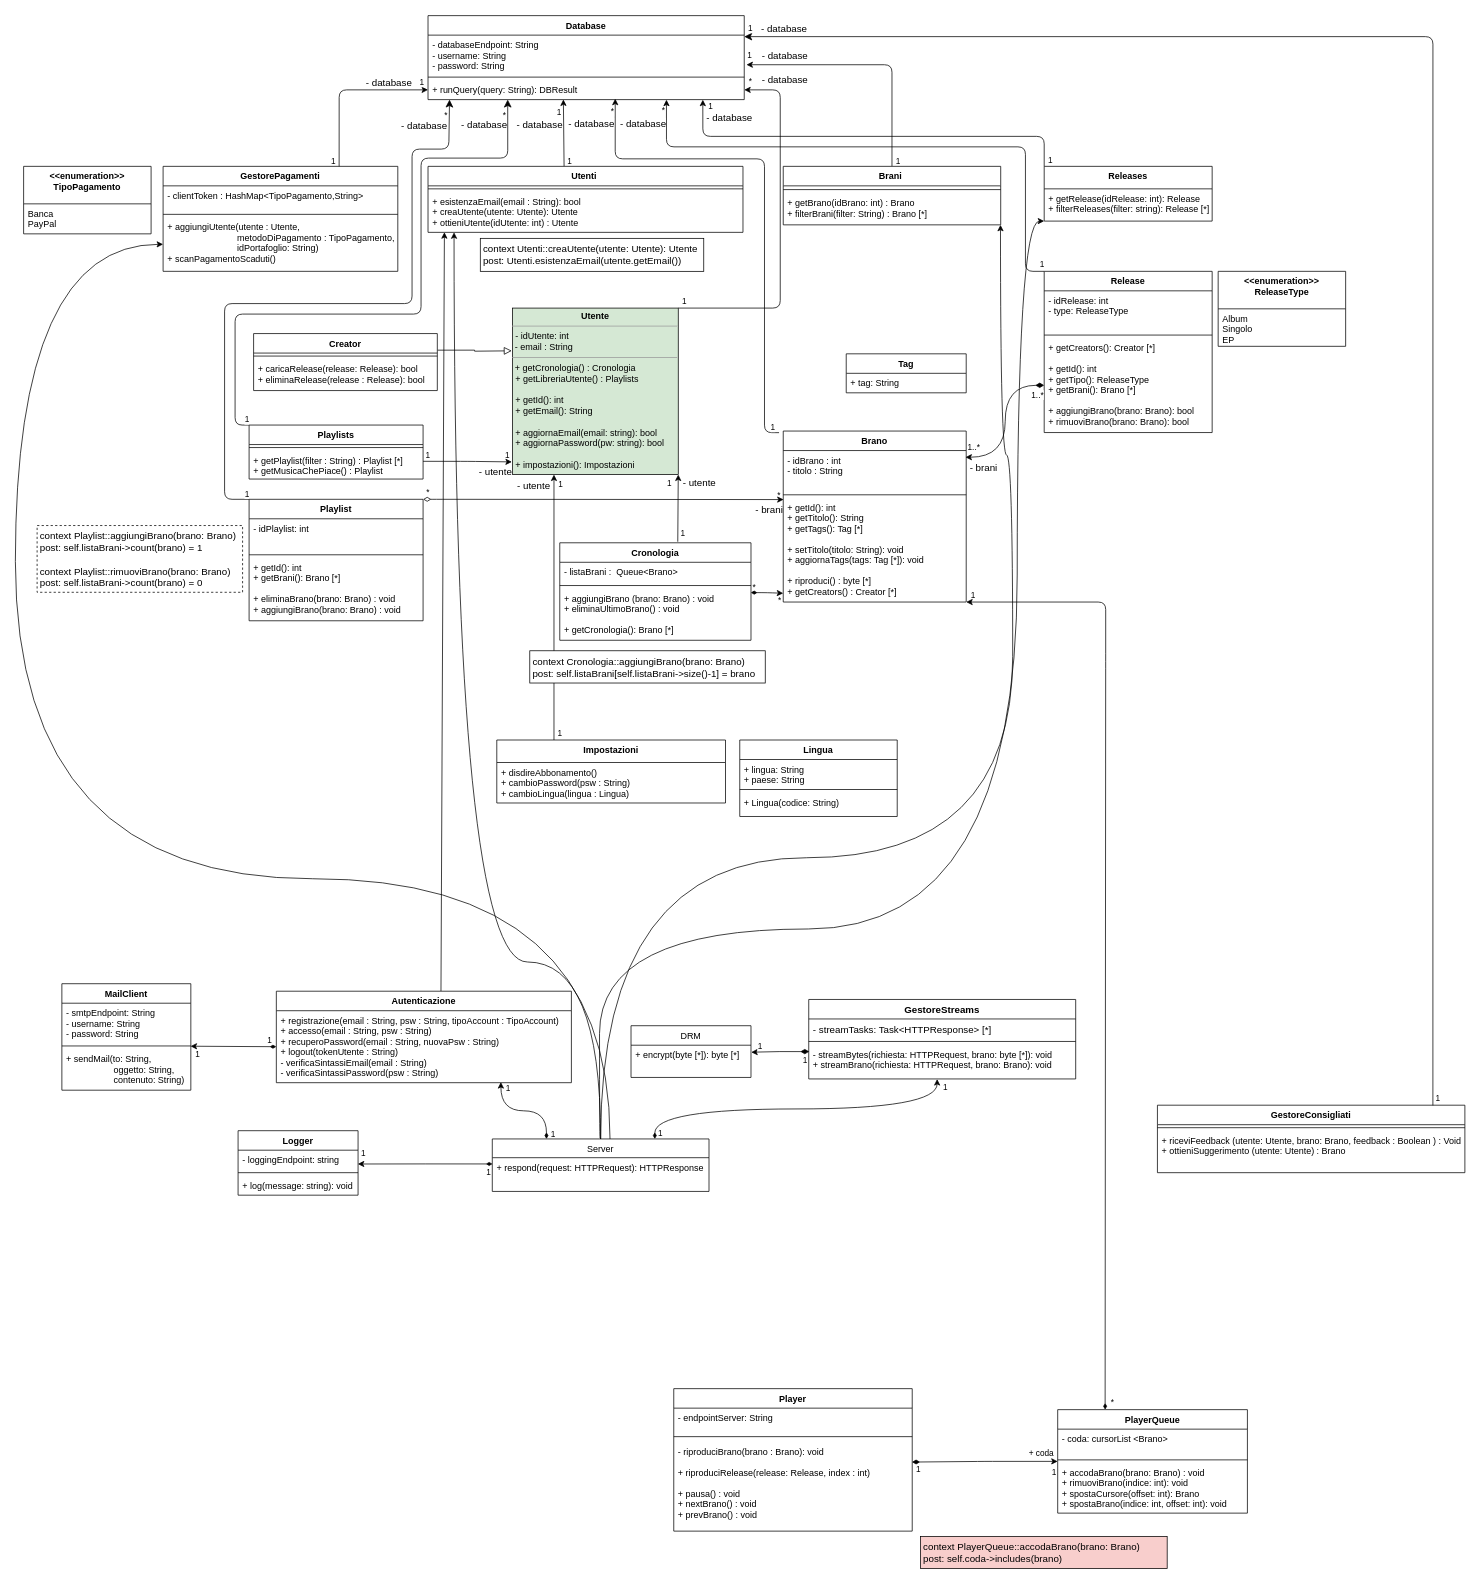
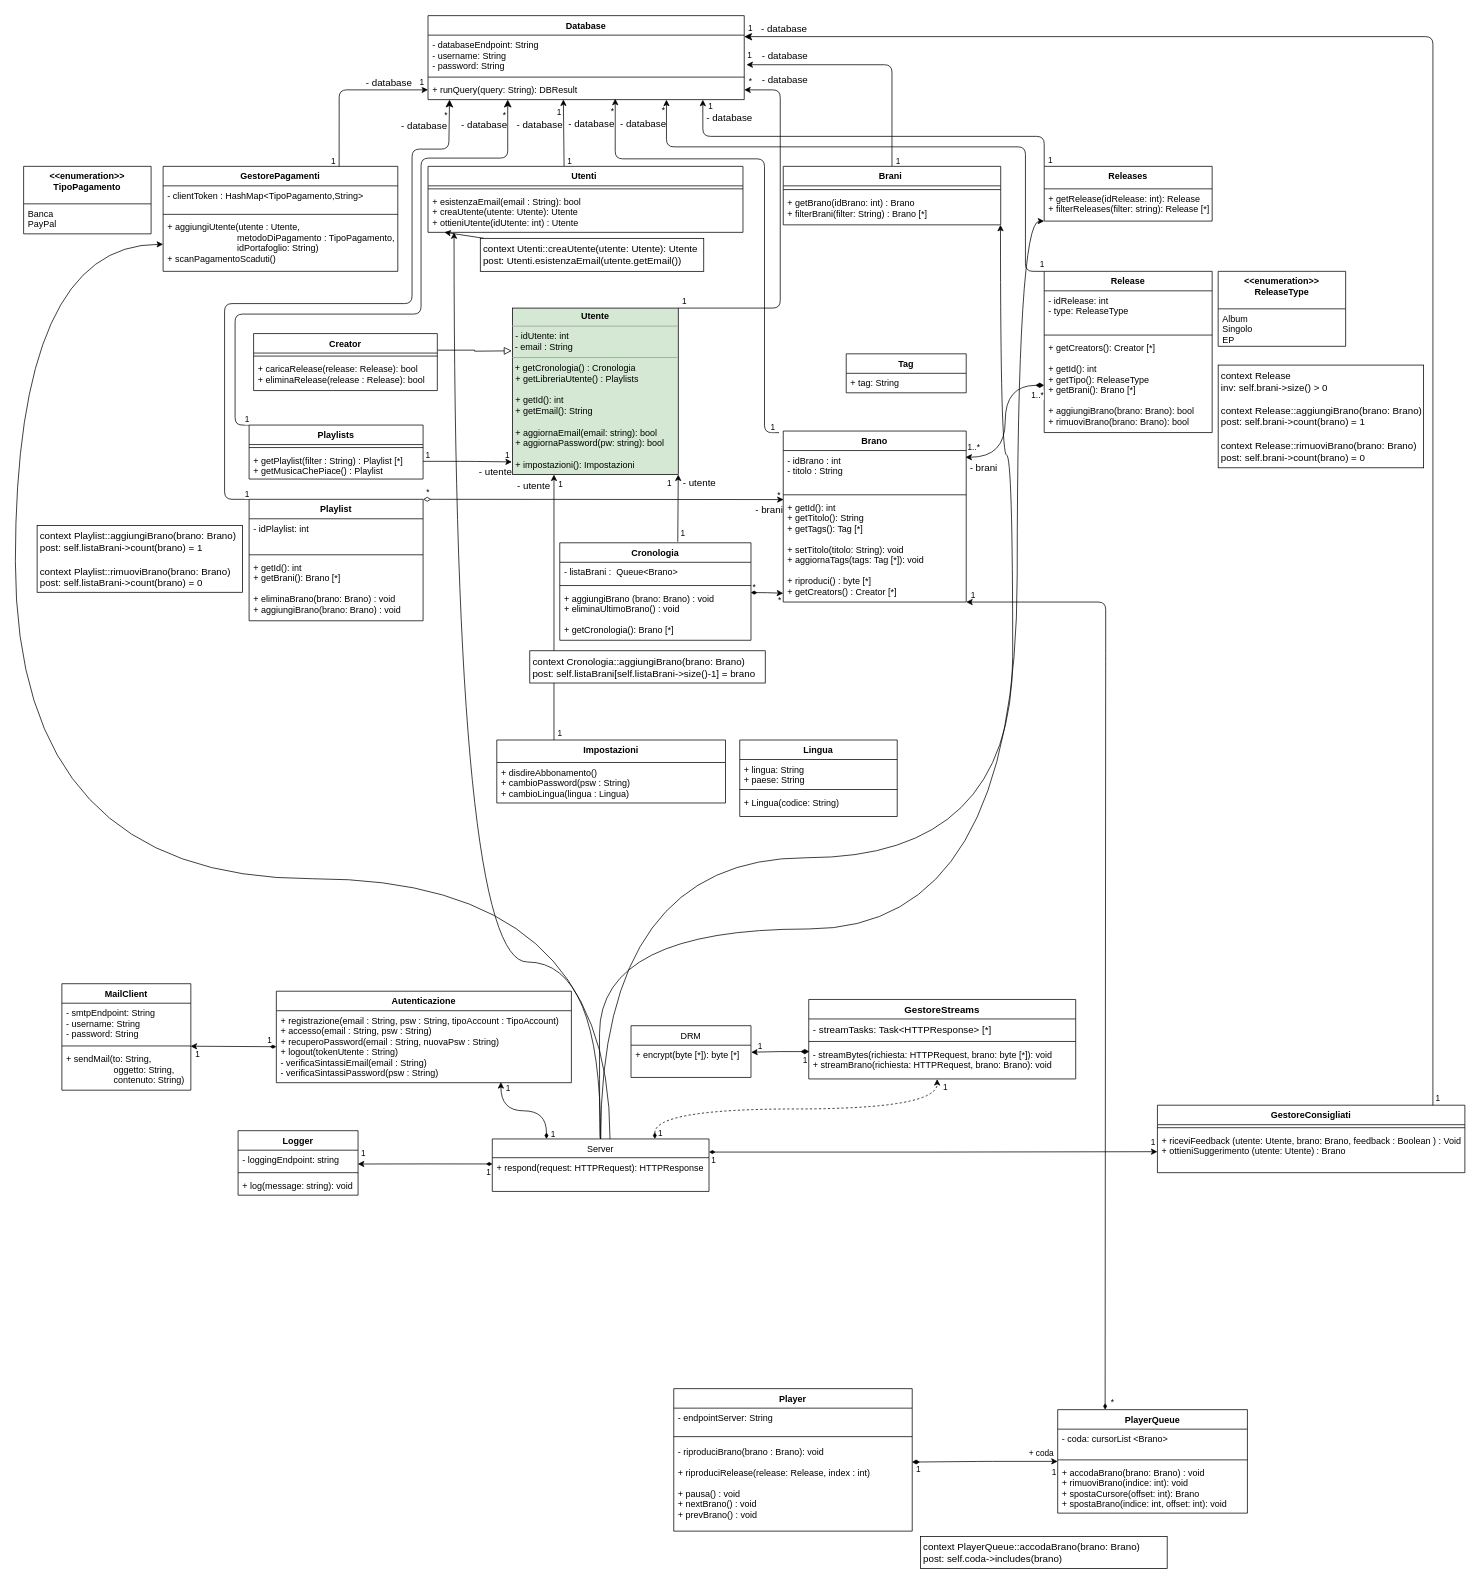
+ <mxCell id="174" value="&lt;div&gt;context Release&lt;/div&gt;&lt;div&gt;inv: self.brani-&amp;gt;size() &amp;gt; 0&lt;br&gt;&lt;/div&gt;&lt;div&gt;&lt;br&gt;&lt;/div&gt;&lt;div style=&quot;font-size: 13px;&quot; align=&quot;left&quot;&gt;&lt;font data-font-src=&quot;https://pvinis.github.io/iosevka-webfont/3.4.1/iosevka.css&quot; style=&quot;font-size: 13px;&quot;&gt;context &lt;/font&gt;Release&lt;font data-font-src=&quot;https://pvinis.github.io/iosevka-webfont/3.4.1/iosevka.css&quot; style=&quot;font-size: 13px;&quot;&gt;::aggiungiBrano(brano: Brano)&lt;/font&gt;&lt;/div&gt;&lt;div style=&quot;font-size: 13px;&quot; align=&quot;left&quot;&gt;&lt;font data-font-src=&quot;https://pvinis.github.io/iosevka-webfont/3.4.1/iosevka.css&quot; style=&quot;font-size: 13px;&quot;&gt;post: self.brani-&amp;gt;&lt;/font&gt;&lt;font data-font-src=&quot;https://pvinis.github.io/iosevka-webfont/3.4.1/iosevka.css&quot; style=&quot;font-size: 13px;&quot;&gt;count(brano) = 1&lt;/font&gt;&lt;/div&gt;&lt;div&gt;&lt;br&gt;&lt;/div&gt;&lt;div&gt;&lt;div style=&quot;font-size: 13px;&quot; align=&quot;left&quot;&gt;&lt;font data-font-src=&quot;https://pvinis.github.io/iosevka-webfont/3.4.1/iosevka.css&quot; style=&quot;font-size: 13px;&quot;&gt;context &lt;/font&gt;Release&lt;font data-font-src=&quot;https://pvinis.github.io/iosevka-webfont/3.4.1/iosevka.css&quot; style=&quot;font-size: 13px;&quot;&gt;::rimuoviBrano(brano: Brano)&lt;/font&gt;&lt;/div&gt;&lt;div style=&quot;font-size: 13px;&quot; align=&quot;left&quot;&gt;&lt;font data-font-src=&quot;https://pvinis.github.io/iosevka-webfont/3.4.1/iosevka.css&quot; style=&quot;font-size: 13px;&quot;&gt;post: &lt;/font&gt;&lt;font data-font-src=&quot;https://pvinis.github.io/iosevka-webfont/3.4.1/iosevka.css&quot; style=&quot;font-size: 13px;&quot;&gt;self.brani-&amp;gt;&lt;/font&gt;&lt;font data-font-src=&quot;https://pvinis.github.io/iosevka-webfont/3.4.1/iosevka.css&quot; style=&quot;font-size: 13px;&quot;&gt;count(brano) = 0&lt;/font&gt;&lt;font data-font-src=&quot;https://pvinis.github.io/iosevka-webfont/3.4.1/iosevka.css&quot; style=&quot;font-size: 13px;&quot;&gt;&lt;br&gt;&lt;/font&gt;&lt;/div&gt;&lt;/div&gt;" style="rounded=0;whiteSpace=wrap;html=1;align=left;fontFamily=Helvetica;fontSize=13;verticalAlign=top;spacingLeft=2;" vertex="1" parent="1"><mxGeometry x="1624" y="486" width="274" height="137" as="geometry" /></mxCell>
- <mxCell id="116" style="edgeStyle=none;html=1;endArrow=none;endFill=0;startArrow=classic;startFill=1;exitX=0.052;exitY=0.998;exitDx=0;exitDy=0;exitPerimeter=0;entryX=0.558;entryY=-0.001;entryDx=0;entryDy=0;entryPerimeter=0;" parent="1" source="42" target="117" edge="1"><mxGeometry relative="1" as="geometry"><mxPoint x="137.25" y="283" as="sourcePoint" /></mxGeometry></mxCell>
+ <mxCell id="116" style="edgeStyle=none;html=1;endArrow=none;endFill=0;startArrow=classic;startFill=1;exitX=0.052;exitY=0.998;exitDx=0;exitDy=0;exitPerimeter=0;" parent="1" source="42" target="181" edge="1"><mxGeometry relative="1" as="geometry"><mxPoint x="137.25" y="283" as="sourcePoint" /></mxGeometry></mxCell>
- <mxCell id="173" value="&lt;div style=&quot;font-size: 13px;&quot; align=&quot;left&quot;&gt;&lt;font data-font-src=&quot;https://pvinis.github.io/iosevka-webfont/3.4.1/iosevka.css&quot; style=&quot;font-size: 13px;&quot;&gt;context Playlist::aggiungiBrano(brano: Brano)&lt;/font&gt;&lt;/div&gt;&lt;div style=&quot;font-size: 13px;&quot; align=&quot;left&quot;&gt;&lt;font data-font-src=&quot;https://pvinis.github.io/iosevka-webfont/3.4.1/iosevka.css&quot; style=&quot;font-size: 13px;&quot;&gt;post: self.listaBrani-&amp;gt;count(brano) = 1&lt;br style=&quot;font-size: 13px;&quot;&gt;&lt;/font&gt;&lt;/div&gt;&lt;div&gt;&lt;br&gt;&lt;/div&gt;&lt;div&gt;&lt;div style=&quot;font-size: 13px;&quot; align=&quot;left&quot;&gt;&lt;font data-font-src=&quot;https://pvinis.github.io/iosevka-webfont/3.4.1/iosevka.css&quot; style=&quot;font-size: 13px;&quot;&gt;context Playlist::rimuoviBrano(brano: Brano)&lt;/font&gt;&lt;/div&gt;&lt;div style=&quot;font-size: 13px;&quot; align=&quot;left&quot;&gt;&lt;font data-font-src=&quot;https://pvinis.github.io/iosevka-webfont/3.4.1/iosevka.css&quot; style=&quot;font-size: 13px;&quot;&gt;post: self.listaBrani-&amp;gt;&lt;/font&gt;&lt;font data-font-src=&quot;https://pvinis.github.io/iosevka-webfont/3.4.1/iosevka.css&quot; style=&quot;font-size: 13px;&quot;&gt;count(brano) = 0&lt;/font&gt;&lt;/div&gt;&lt;/div&gt;" style="rounded=0;whiteSpace=wrap;html=1;align=left;fontFamily=Helvetica;fontSize=13;verticalAlign=top;spacingLeft=2;dashed=1;" vertex="1" parent="1"><mxGeometry x="49" y="700" width="274" height="89" as="geometry" /></mxCell>
+ <mxCell id="173" value="&lt;div style=&quot;font-size: 13px;&quot; align=&quot;left&quot;&gt;&lt;font data-font-src=&quot;https://pvinis.github.io/iosevka-webfont/3.4.1/iosevka.css&quot; style=&quot;font-size: 13px;&quot;&gt;context Playlist::aggiungiBrano(brano: Brano)&lt;/font&gt;&lt;/div&gt;&lt;div style=&quot;font-size: 13px;&quot; align=&quot;left&quot;&gt;&lt;font data-font-src=&quot;https://pvinis.github.io/iosevka-webfont/3.4.1/iosevka.css&quot; style=&quot;font-size: 13px;&quot;&gt;post: self.listaBrani-&amp;gt;count(brano) = 1&lt;br style=&quot;font-size: 13px;&quot;&gt;&lt;/font&gt;&lt;/div&gt;&lt;div&gt;&lt;br&gt;&lt;/div&gt;&lt;div&gt;&lt;div style=&quot;font-size: 13px;&quot; align=&quot;left&quot;&gt;&lt;font data-font-src=&quot;https://pvinis.github.io/iosevka-webfont/3.4.1/iosevka.css&quot; style=&quot;font-size: 13px;&quot;&gt;context Playlist::rimuoviBrano(brano: Brano)&lt;/font&gt;&lt;/div&gt;&lt;div style=&quot;font-size: 13px;&quot; align=&quot;left&quot;&gt;&lt;font data-font-src=&quot;https://pvinis.github.io/iosevka-webfont/3.4.1/iosevka.css&quot; style=&quot;font-size: 13px;&quot;&gt;post: self.listaBrani-&amp;gt;&lt;/font&gt;&lt;font data-font-src=&quot;https://pvinis.github.io/iosevka-webfont/3.4.1/iosevka.css&quot; style=&quot;font-size: 13px;&quot;&gt;count(brano) = 0&lt;/font&gt;&lt;/div&gt;&lt;/div&gt;" style="rounded=0;whiteSpace=wrap;html=1;align=left;fontFamily=Helvetica;fontSize=13;verticalAlign=top;spacingLeft=2;" vertex="1" parent="1"><mxGeometry x="49" y="700" width="274" height="89" as="geometry" /></mxCell>
- <mxCell id="9" style="edgeStyle=orthogonalEdgeStyle;rounded=0;orthogonalLoop=1;jettySize=auto;html=1;exitX=0.75;exitY=0;exitDx=0;exitDy=0;curved=1;startArrow=diamondThin;startFill=1;entryX=0.481;entryY=1.004;entryDx=0;entryDy=0;entryPerimeter=0;" parent="1" source="23" target="179" edge="1"><mxGeometry relative="1" as="geometry"><mxPoint x="1258" y="1453" as="targetPoint" /></mxGeometry></mxCell>
+ <mxCell id="9" style="edgeStyle=orthogonalEdgeStyle;rounded=0;orthogonalLoop=1;jettySize=auto;html=1;exitX=0.75;exitY=0;exitDx=0;exitDy=0;curved=1;startArrow=diamondThin;startFill=1;entryX=0.481;entryY=1.004;entryDx=0;entryDy=0;entryPerimeter=0;dashed=1;" parent="1" source="23" target="179" edge="1"><mxGeometry relative="1" as="geometry"><mxPoint x="1258" y="1453" as="targetPoint" /></mxGeometry></mxCell>
+ <mxCell id="15" style="edgeStyle=orthogonalEdgeStyle;rounded=0;orthogonalLoop=1;jettySize=auto;html=1;exitX=1;exitY=0.25;exitDx=0;exitDy=0;entryX=0;entryY=0.5;entryDx=0;entryDy=0;startArrow=diamondThin;startFill=1;" parent="1" source="23" target="34" edge="1"><mxGeometry relative="1" as="geometry"><mxPoint x="1581" y="1079" as="targetPoint" /></mxGeometry></mxCell>
+ <mxCell id="16" value="1" style="edgeLabel;html=1;align=center;verticalAlign=middle;resizable=0;points=[];" parent="15" vertex="1" connectable="0"><mxGeometry x="-0.964" relative="1" as="geometry"><mxPoint x="-6" y="10" as="offset" /></mxGeometry></mxCell>
+ <mxCell id="17" value="1" style="edgeLabel;html=1;align=center;verticalAlign=middle;resizable=0;points=[];" parent="15" vertex="1" connectable="0"><mxGeometry x="0.966" relative="1" as="geometry"><mxPoint x="4" y="-13" as="offset" /></mxGeometry></mxCell>
- <mxCell id="180" value="&lt;font data-font-src=&quot;https://pvinis.github.io/iosevka-webfont/3.4.1/iosevka.css&quot; style=&quot;font-size: 13px;&quot;&gt;context &lt;/font&gt;PlayerQueue&lt;font data-font-src=&quot;https://pvinis.github.io/iosevka-webfont/3.4.1/iosevka.css&quot; style=&quot;font-size: 13px;&quot;&gt;::accodaBrano(brano: Brano)&lt;/font&gt;&lt;div style=&quot;font-size: 13px;&quot; align=&quot;left&quot;&gt;&lt;font data-font-src=&quot;https://pvinis.github.io/iosevka-webfont/3.4.1/iosevka.css&quot; style=&quot;font-size: 13px;&quot;&gt;post: self.coda-&amp;gt;includes&lt;/font&gt;&lt;font data-font-src=&quot;https://pvinis.github.io/iosevka-webfont/3.4.1/iosevka.css&quot; style=&quot;font-size: 13px;&quot;&gt;(brano)&lt;br&gt;&lt;/font&gt;&lt;/div&gt;" style="rounded=0;whiteSpace=wrap;html=1;align=left;fontFamily=Helvetica;fontSize=13;verticalAlign=top;spacingLeft=2;fillColor=#f8cecc;" vertex="1" parent="1"><mxGeometry x="1227" y="2048" width="329" height="43" as="geometry" /></mxCell>
+ <mxCell id="180" value="&lt;font data-font-src=&quot;https://pvinis.github.io/iosevka-webfont/3.4.1/iosevka.css&quot; style=&quot;font-size: 13px;&quot;&gt;context &lt;/font&gt;PlayerQueue&lt;font data-font-src=&quot;https://pvinis.github.io/iosevka-webfont/3.4.1/iosevka.css&quot; style=&quot;font-size: 13px;&quot;&gt;::accodaBrano(brano: Brano)&lt;/font&gt;&lt;div style=&quot;font-size: 13px;&quot; align=&quot;left&quot;&gt;&lt;font data-font-src=&quot;https://pvinis.github.io/iosevka-webfont/3.4.1/iosevka.css&quot; style=&quot;font-size: 13px;&quot;&gt;post: self.coda-&amp;gt;includes&lt;/font&gt;&lt;font data-font-src=&quot;https://pvinis.github.io/iosevka-webfont/3.4.1/iosevka.css&quot; style=&quot;font-size: 13px;&quot;&gt;(brano)&lt;br&gt;&lt;/font&gt;&lt;/div&gt;" style="rounded=0;whiteSpace=wrap;html=1;align=left;fontFamily=Helvetica;fontSize=13;verticalAlign=top;spacingLeft=2;" vertex="1" parent="1"><mxGeometry x="1227" y="2048" width="329" height="43" as="geometry" /></mxCell>
